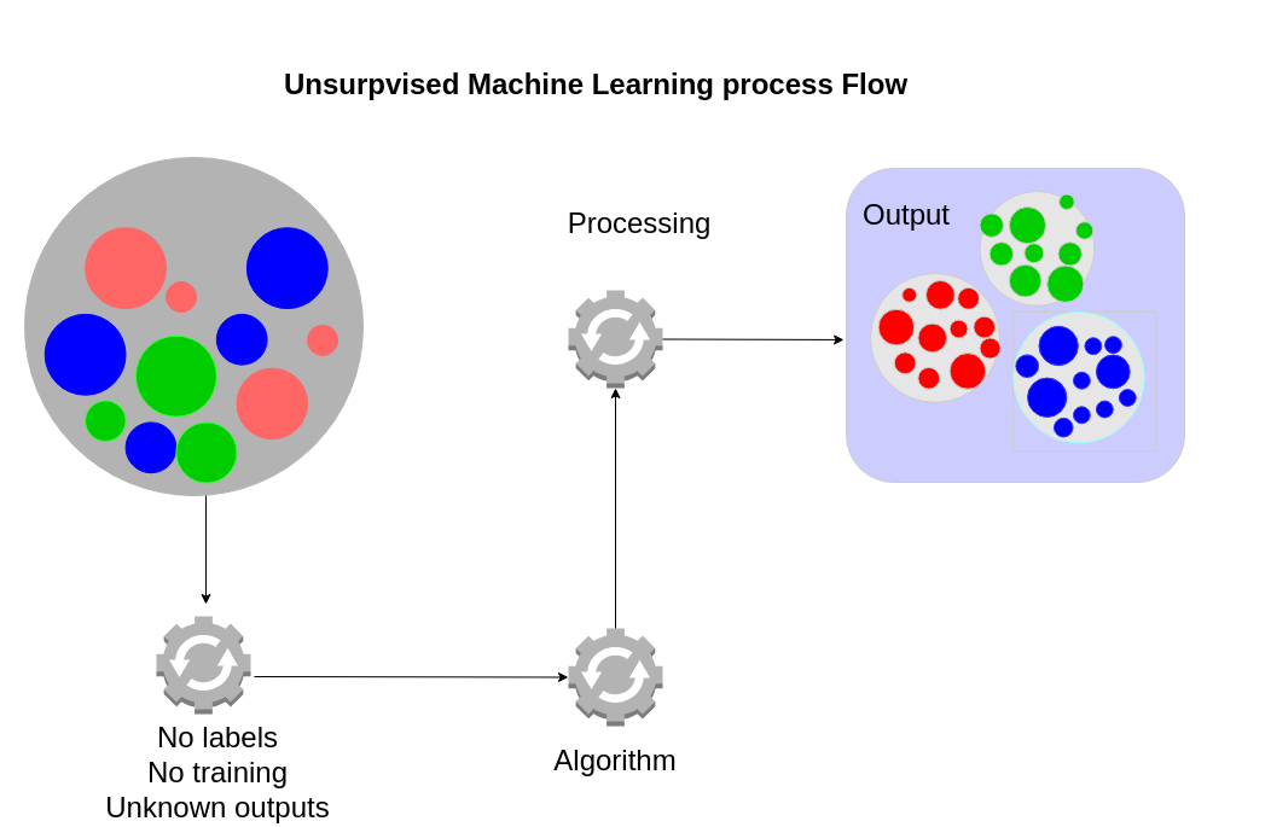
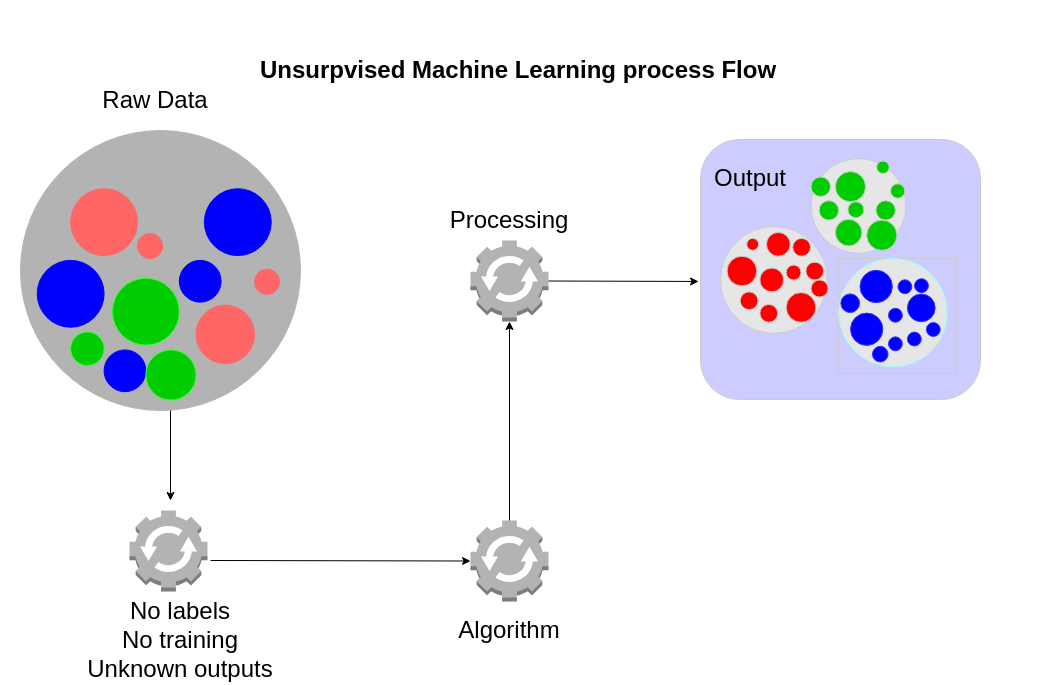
- <mxCell id="59" value="&lt;b&gt;&lt;font style=&quot;font-size: 24px;&quot;&gt;Unsurpvised Machine Learning process Flow&lt;/font&gt;&lt;/b&gt;" style="text;strokeColor=none;align=center;fillColor=none;html=1;verticalAlign=middle;whiteSpace=wrap;rounded=0;" vertex="1" parent="1"><mxGeometry x="218" y="20" width="550" height="100" as="geometry" /></mxCell>
+ <mxCell id="59" value="&lt;b&gt;&lt;font style=&quot;font-size: 24px;&quot;&gt;Unsurpvised Machine Learning process Flow&lt;/font&gt;&lt;/b&gt;" style="text;strokeColor=none;align=center;fillColor=none;html=1;verticalAlign=middle;whiteSpace=wrap;rounded=0;" vertex="1" parent="1"><mxGeometry x="243" y="20" width="550" height="100" as="geometry" /></mxCell>
+ <mxCell id="65" value="Raw Data" style="text;strokeColor=none;align=center;fillColor=none;html=1;verticalAlign=middle;whiteSpace=wrap;rounded=0;fontSize=24;" vertex="1" parent="1"><mxGeometry x="100" y="80" width="110" height="40" as="geometry" /></mxCell>
- <mxCell id="64" value="Processing" style="text;strokeColor=none;align=center;fillColor=none;html=1;verticalAlign=middle;whiteSpace=wrap;rounded=0;fontSize=24;" vertex="1" parent="1"><mxGeometry x="479" y="165" width="100" height="40" as="geometry" /></mxCell>
+ <mxCell id="64" value="Processing" style="text;strokeColor=none;align=center;fillColor=none;html=1;verticalAlign=middle;whiteSpace=wrap;rounded=0;fontSize=24;" vertex="1" parent="1"><mxGeometry x="459" y="200" width="100" height="40" as="geometry" /></mxCell>
